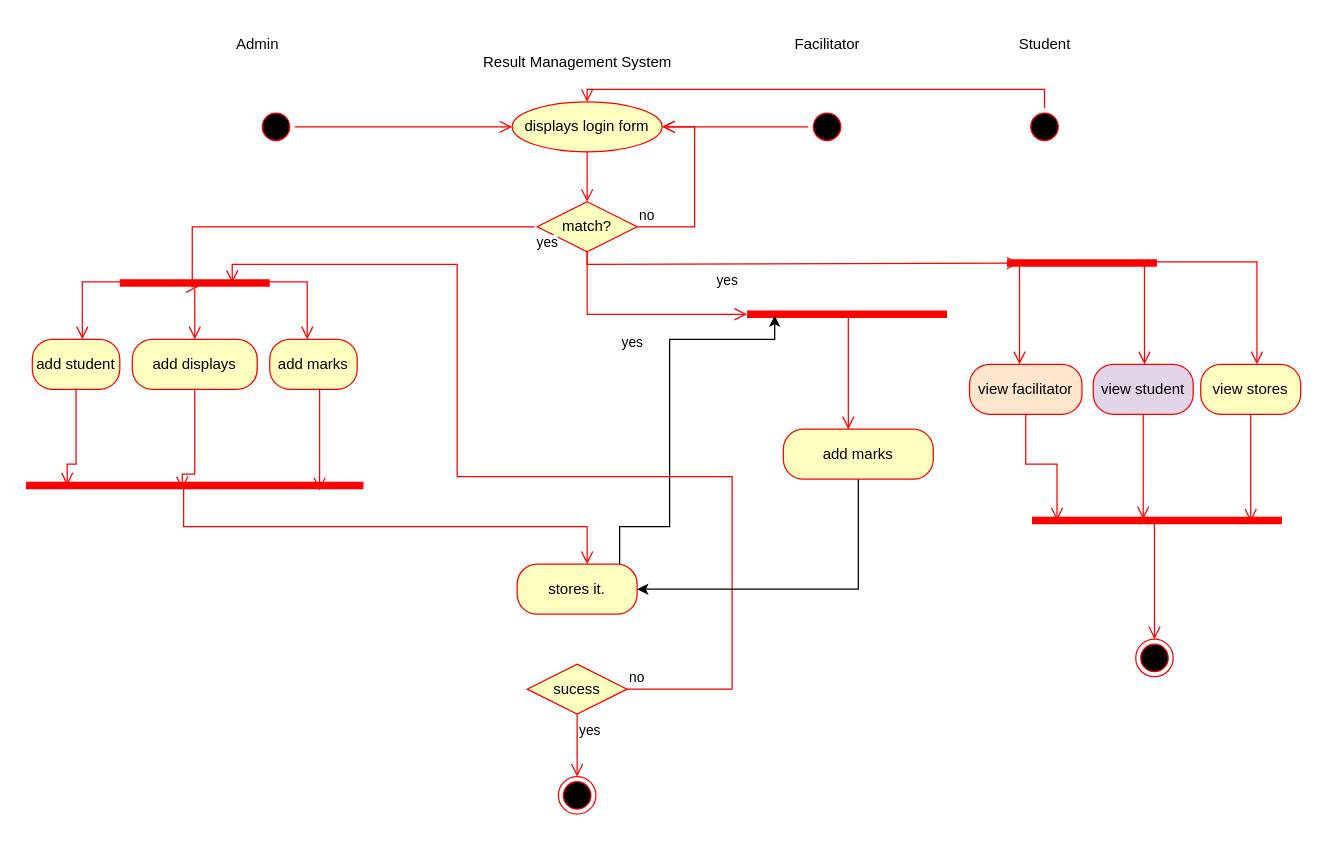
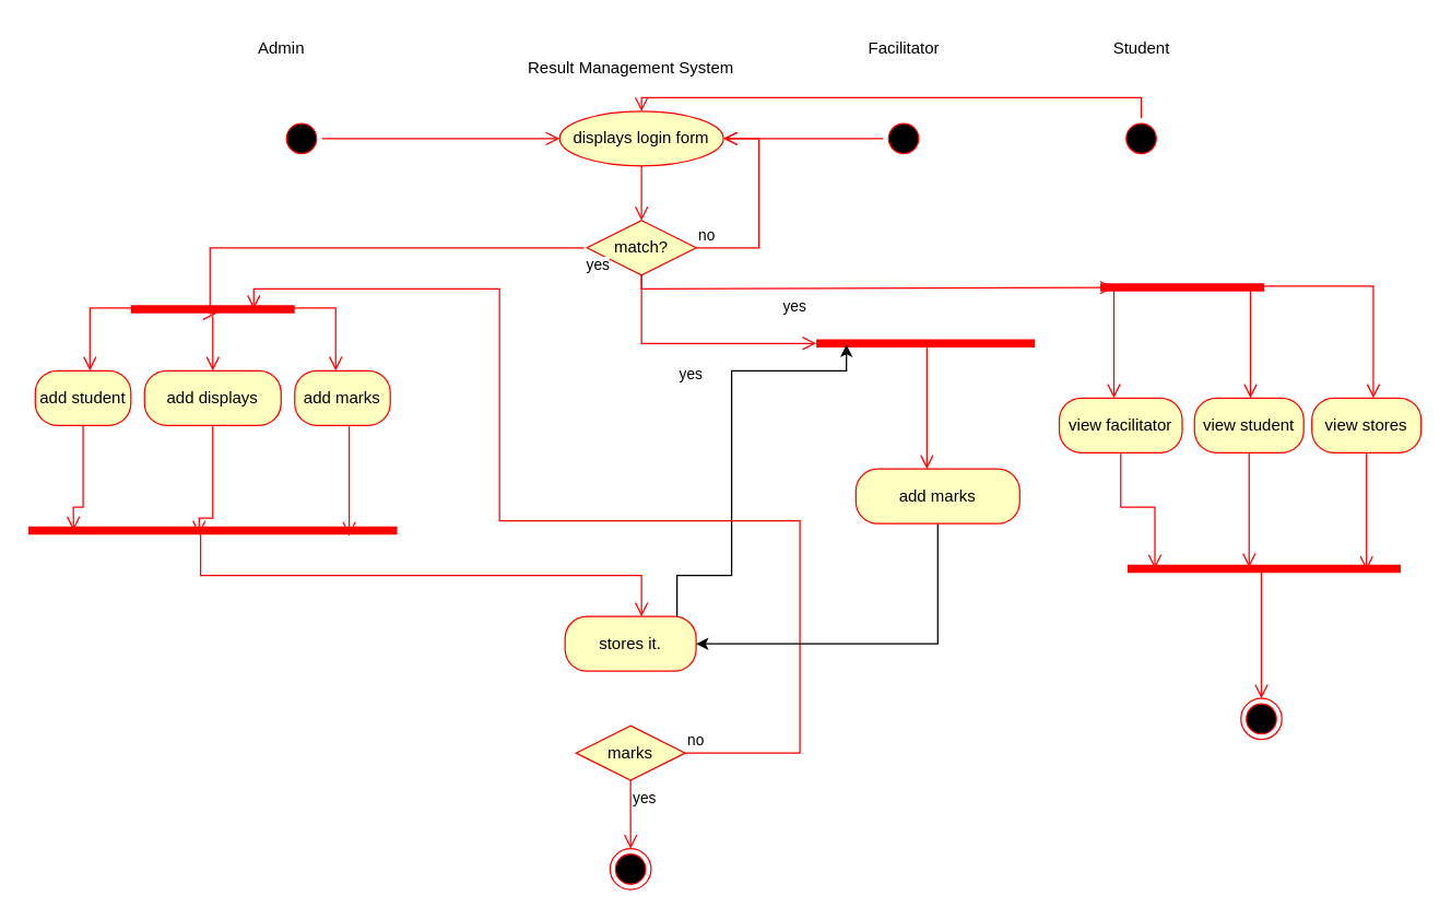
- <mxCell id="33" value="view facilitator" style="rounded=1;whiteSpace=wrap;html=1;arcSize=40;fontColor=#000000;fillColor=#ffe6cc;strokeColor=#ff0000;" vertex="1" parent="1"><mxGeometry x="775" y="291" width="90" height="40" as="geometry" /></mxCell>
+ <mxCell id="33" value="view facilitator" style="rounded=1;whiteSpace=wrap;html=1;arcSize=40;fontColor=#000000;fillColor=#ffffc0;strokeColor=#ff0000;" vertex="1" parent="1"><mxGeometry x="775" y="291" width="90" height="40" as="geometry" /></mxCell>
- <mxCell id="35" value="view student" style="rounded=1;whiteSpace=wrap;html=1;arcSize=40;fontColor=#000000;fillColor=#e1d5e7;strokeColor=#ff0000;" vertex="1" parent="1"><mxGeometry x="874" y="291" width="80" height="40" as="geometry" /></mxCell>
+ <mxCell id="35" value="view student" style="rounded=1;whiteSpace=wrap;html=1;arcSize=40;fontColor=#000000;fillColor=#ffffc0;strokeColor=#ff0000;" vertex="1" parent="1"><mxGeometry x="874" y="291" width="80" height="40" as="geometry" /></mxCell>
- <mxCell id="48" value="sucess" style="rhombus;whiteSpace=wrap;html=1;fontColor=#000000;fillColor=#ffffc0;strokeColor=#ff0000;" vertex="1" parent="1"><mxGeometry x="421" y="531" width="80" height="40" as="geometry" /></mxCell>
+ <mxCell id="48" value="marks" style="rhombus;whiteSpace=wrap;html=1;fontColor=#000000;fillColor=#ffffc0;strokeColor=#ff0000;" vertex="1" parent="1"><mxGeometry x="421" y="531" width="80" height="40" as="geometry" /></mxCell>
